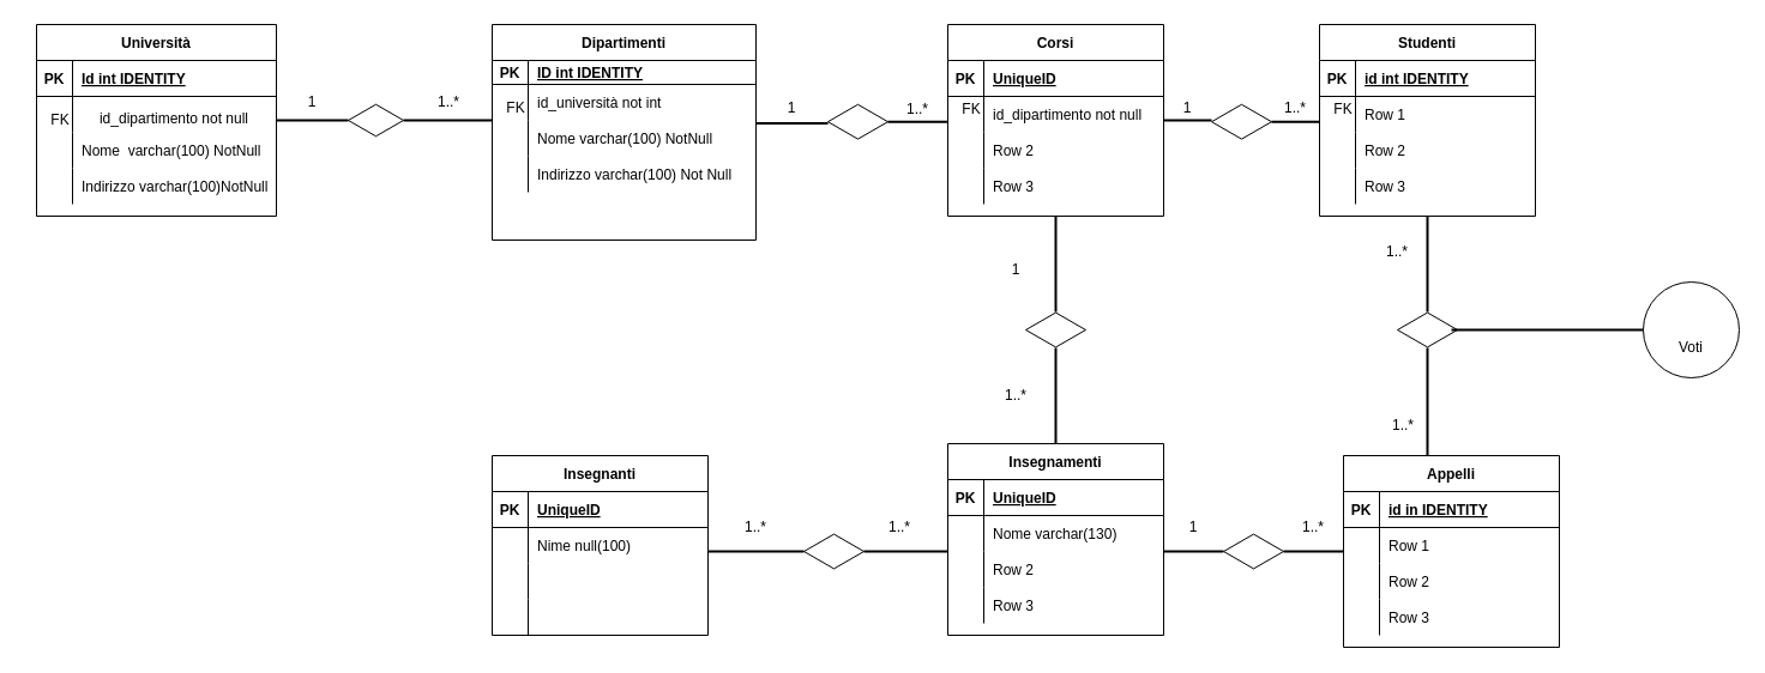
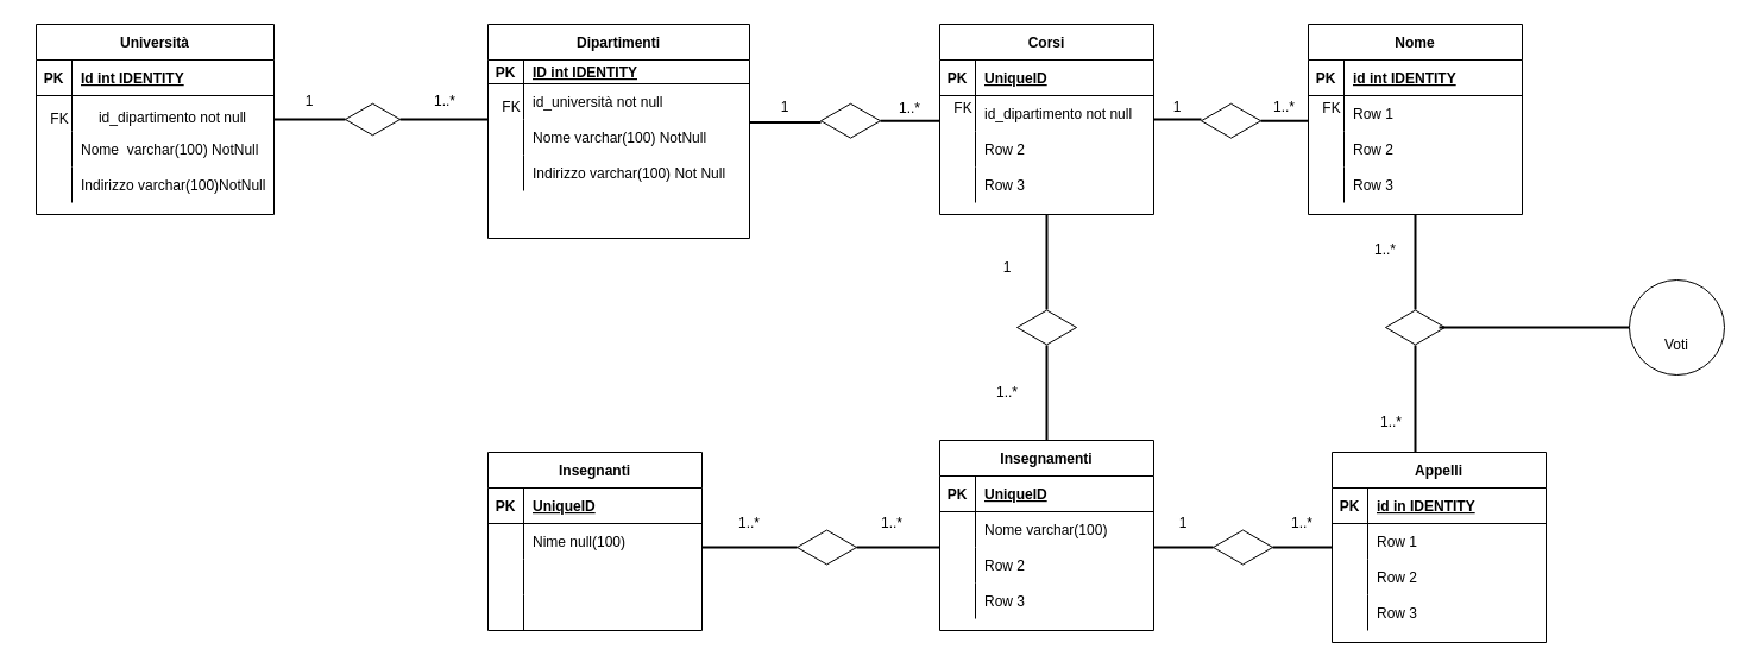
- <mxCell id="80" value="Studenti" style="shape=table;startSize=30;container=1;collapsible=1;childLayout=tableLayout;fixedRows=1;rowLines=0;fontStyle=1;align=center;resizeLast=1;" vertex="1" parent="1"><mxGeometry x="1100" y="20" width="180" height="160" as="geometry" /></mxCell>
+ <mxCell id="80" value="Nome" style="shape=table;startSize=30;container=1;collapsible=1;childLayout=tableLayout;fixedRows=1;rowLines=0;fontStyle=1;align=center;resizeLast=1;" vertex="1" parent="1"><mxGeometry x="1100" y="20" width="180" height="160" as="geometry" /></mxCell>
- <mxCell id="8" value="id_università not int" style="shape=partialRectangle;connectable=0;fillColor=none;top=0;left=0;bottom=0;right=0;align=left;spacingLeft=6;overflow=hidden;" vertex="1" parent="6"><mxGeometry x="30" width="190" height="30" as="geometry"><mxRectangle width="190" height="30" as="alternateBounds" /></mxGeometry></mxCell>
+ <mxCell id="8" value="id_università not null" style="shape=partialRectangle;connectable=0;fillColor=none;top=0;left=0;bottom=0;right=0;align=left;spacingLeft=6;overflow=hidden;" vertex="1" parent="6"><mxGeometry x="30" width="190" height="30" as="geometry"><mxRectangle width="190" height="30" as="alternateBounds" /></mxGeometry></mxCell>
- <mxCell id="34" value="Nome varchar(130)" style="shape=partialRectangle;connectable=0;fillColor=none;top=0;left=0;bottom=0;right=0;align=left;spacingLeft=6;overflow=hidden;" vertex="1" parent="32"><mxGeometry x="30" width="150" height="30" as="geometry"><mxRectangle width="150" height="30" as="alternateBounds" /></mxGeometry></mxCell>
+ <mxCell id="34" value="Nome varchar(100)" style="shape=partialRectangle;connectable=0;fillColor=none;top=0;left=0;bottom=0;right=0;align=left;spacingLeft=6;overflow=hidden;" vertex="1" parent="32"><mxGeometry x="30" width="150" height="30" as="geometry"><mxRectangle width="150" height="30" as="alternateBounds" /></mxGeometry></mxCell>
